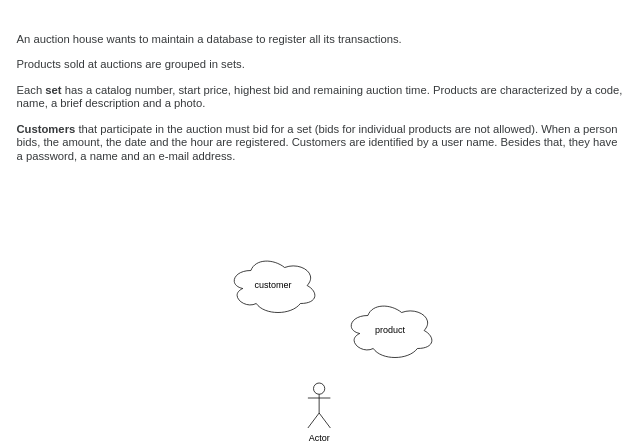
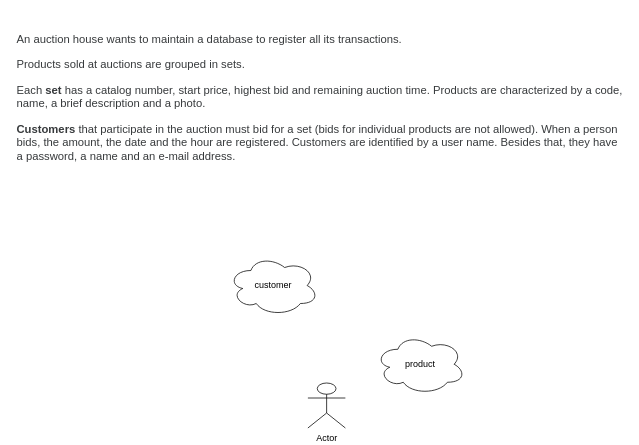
- <mxCell id="4" value="product" style="ellipse;shape=cloud;whiteSpace=wrap;html=1;" vertex="1" parent="1"><mxGeometry x="460" y="400" width="120" height="80" as="geometry" /></mxCell>
+ <mxCell id="4" value="product" style="ellipse;shape=cloud;whiteSpace=wrap;html=1;" vertex="1" parent="1"><mxGeometry x="500" y="445" width="120" height="80" as="geometry" /></mxCell>
- <mxCell id="2" value="Actor" style="shape=umlActor;verticalLabelPosition=bottom;verticalAlign=top;html=1;outlineConnect=0;direction=east;" vertex="1" parent="1"><mxGeometry x="410" y="510" width="30" height="60" as="geometry" /></mxCell>
+ <mxCell id="2" value="Actor" style="shape=umlActor;verticalLabelPosition=bottom;verticalAlign=top;html=1;outlineConnect=0;direction=east;" vertex="1" parent="1"><mxGeometry x="410" y="510" width="50" height="60" as="geometry" /></mxCell>
